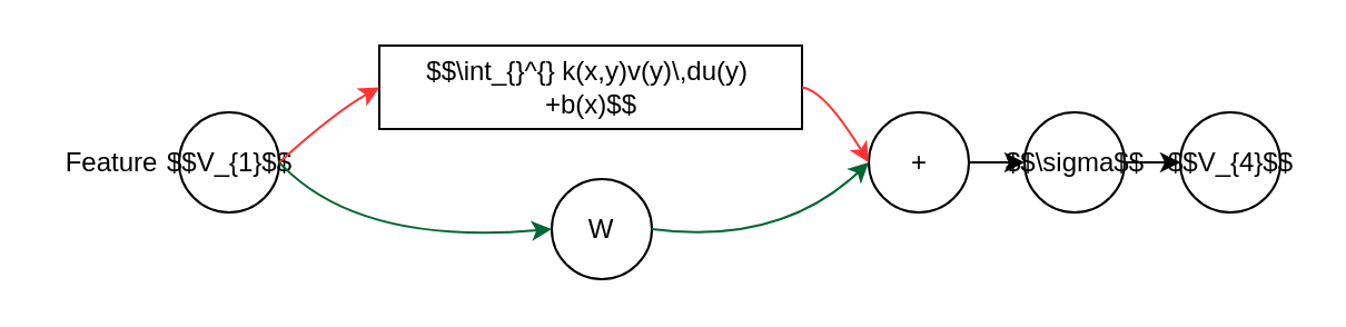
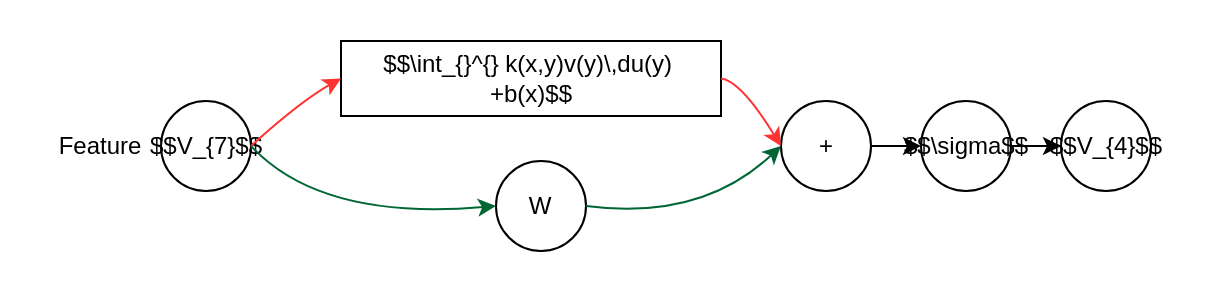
- <mxCell id="2" value="$$V_{1}$$" style="text;html=1;strokeColor=none;fillColor=none;align=center;verticalAlign=middle;whiteSpace=wrap;rounded=0;" vertex="1" parent="1"><mxGeometry x="72.5" y="57.5" width="60" height="30" as="geometry" /></mxCell>
+ <mxCell id="2" value="$$V_{7}$$" style="text;html=1;strokeColor=none;fillColor=none;align=center;verticalAlign=middle;whiteSpace=wrap;rounded=0;" vertex="1" parent="1"><mxGeometry x="72.5" y="57.5" width="60" height="30" as="geometry" /></mxCell>
